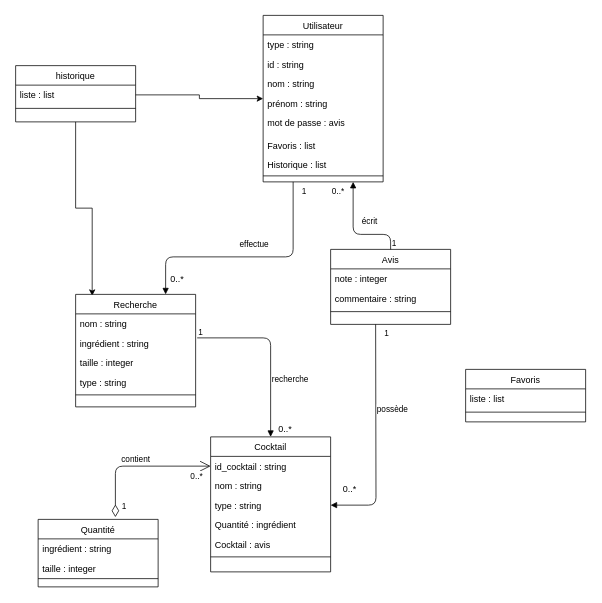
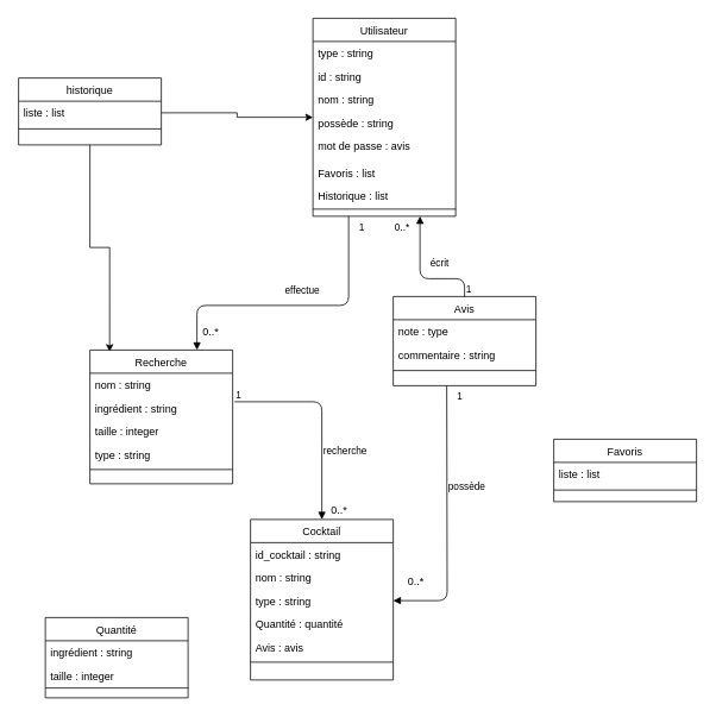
- <mxCell id="7" value="prénom : string" style="text;align=left;verticalAlign=top;spacingLeft=4;spacingRight=4;overflow=hidden;rotatable=0;points=[[0,0.5],[1,0.5]];portConstraint=eastwest;rounded=0;shadow=0;html=0;" vertex="1" parent="3"><mxGeometry y="104" width="160" height="26" as="geometry" /></mxCell>
+ <mxCell id="7" value="possède : string" style="text;align=left;verticalAlign=top;spacingLeft=4;spacingRight=4;overflow=hidden;rotatable=0;points=[[0,0.5],[1,0.5]];portConstraint=eastwest;rounded=0;shadow=0;html=0;" vertex="1" parent="3"><mxGeometry y="104" width="160" height="26" as="geometry" /></mxCell>
- <mxCell id="33" value="note : integer" style="text;align=left;verticalAlign=top;spacingLeft=4;spacingRight=4;overflow=hidden;rotatable=0;points=[[0,0.5],[1,0.5]];portConstraint=eastwest;rounded=0;shadow=0;html=0;" parent="32" vertex="1"><mxGeometry y="26" width="160" height="26" as="geometry" /></mxCell>
+ <mxCell id="33" value="note : type" style="text;align=left;verticalAlign=top;spacingLeft=4;spacingRight=4;overflow=hidden;rotatable=0;points=[[0,0.5],[1,0.5]];portConstraint=eastwest;rounded=0;shadow=0;html=0;" parent="32" vertex="1"><mxGeometry y="26" width="160" height="26" as="geometry" /></mxCell>
- <mxCell id="45" value="contient" style="endArrow=open;html=1;endSize=12;startArrow=diamondThin;startSize=14;startFill=0;edgeStyle=orthogonalEdgeStyle;exitX=0.644;exitY=-0.033;exitDx=0;exitDy=0;exitPerimeter=0;entryX=0;entryY=0.5;entryDx=0;entryDy=0;" edge="1" parent="1" source="12" target="26"><mxGeometry x="-0.302" y="-28" relative="1" as="geometry"><mxPoint x="310" y="572" as="sourcePoint" /><mxPoint x="470" y="572" as="targetPoint" /><mxPoint x="27" y="-37" as="offset" /></mxGeometry></mxCell>
- <mxCell id="46" value="1" style="edgeLabel;resizable=0;html=1;align=left;verticalAlign=top;" connectable="0" vertex="1" parent="45"><mxGeometry x="-1" relative="1" as="geometry"><mxPoint x="6.96" y="-27.03" as="offset" /></mxGeometry></mxCell>
- <mxCell id="47" value="0..*" style="edgeLabel;resizable=0;html=1;align=right;verticalAlign=top;" connectable="0" vertex="1" parent="45"><mxGeometry x="1" relative="1" as="geometry"><mxPoint x="-9.97" as="offset" /></mxGeometry></mxCell>
- <mxCell id="29" value="Quantité : ingrédient" style="text;align=left;verticalAlign=top;spacingLeft=4;spacingRight=4;overflow=hidden;rotatable=0;points=[[0,0.5],[1,0.5]];portConstraint=eastwest;" parent="25" vertex="1"><mxGeometry y="104" width="160" height="26" as="geometry" /></mxCell>
+ <mxCell id="29" value="Quantité : quantité" style="text;align=left;verticalAlign=top;spacingLeft=4;spacingRight=4;overflow=hidden;rotatable=0;points=[[0,0.5],[1,0.5]];portConstraint=eastwest;" parent="25" vertex="1"><mxGeometry y="104" width="160" height="26" as="geometry" /></mxCell>
- <mxCell id="30" value="Cocktail : avis" style="text;align=left;verticalAlign=top;spacingLeft=4;spacingRight=4;overflow=hidden;rotatable=0;points=[[0,0.5],[1,0.5]];portConstraint=eastwest;" parent="25" vertex="1"><mxGeometry y="130" width="160" height="26" as="geometry" /></mxCell>
+ <mxCell id="30" value="Avis : avis" style="text;align=left;verticalAlign=top;spacingLeft=4;spacingRight=4;overflow=hidden;rotatable=0;points=[[0,0.5],[1,0.5]];portConstraint=eastwest;" parent="25" vertex="1"><mxGeometry y="130" width="160" height="26" as="geometry" /></mxCell>
